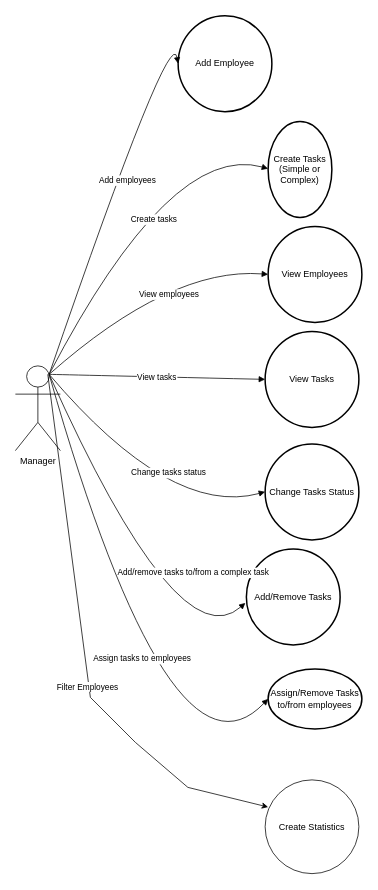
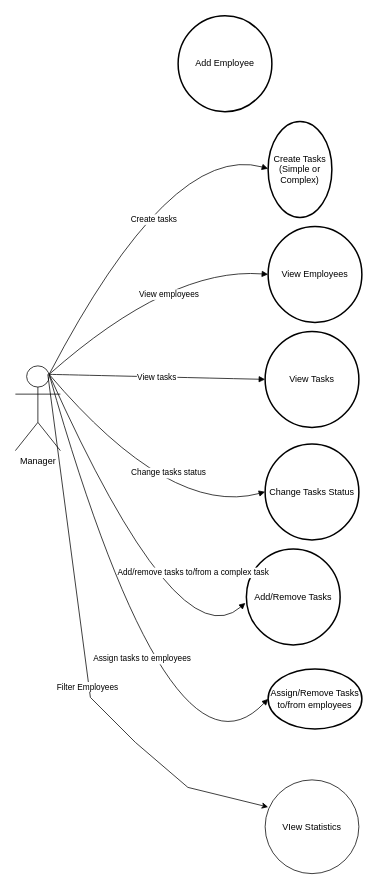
- <mxCell id="9" value="Add employees" style="curved=1;startArrow=none;endArrow=block;entryX=0;entryY=0.5;exitX=0.75;exitY=0.1;exitDx=0;exitDy=0;exitPerimeter=0;" parent="1" source="16" target="2" edge="1"><mxGeometry x="0.004" y="-15" relative="1" as="geometry"><Array as="points"><mxPoint x="227" y="27" /></Array><mxPoint x="86" y="411" as="sourcePoint" /><mxPoint as="offset" /></mxGeometry></mxCell>
- <mxCell id="17" value="&lt;div&gt;Create Statistics&lt;/div&gt;" style="ellipse;whiteSpace=wrap;html=1;aspect=fixed;" vertex="1" parent="1"><mxGeometry x="353" y="1039" width="125" height="125" as="geometry" /></mxCell>
+ <mxCell id="17" value="&lt;div&gt;VIew Statistics&lt;/div&gt;" style="ellipse;whiteSpace=wrap;html=1;aspect=fixed;" vertex="1" parent="1"><mxGeometry x="353" y="1039" width="125" height="125" as="geometry" /></mxCell>
